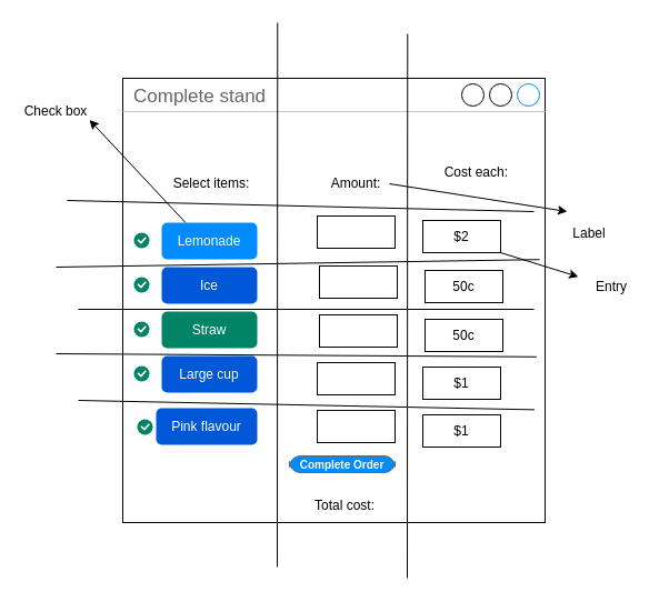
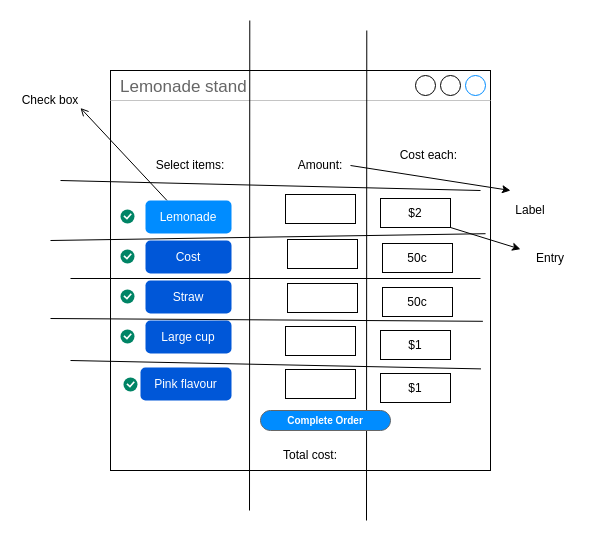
- <mxCell id="2" value="Complete stand" style="strokeWidth=1;shadow=0;dashed=0;align=center;html=1;shape=mxgraph.mockup.containers.window;align=left;verticalAlign=top;spacingLeft=8;strokeColor2=#008cff;strokeColor3=#c4c4c4;fontColor=#666666;mainText=;fontSize=17;labelBackgroundColor=none;whiteSpace=wrap;" parent="1" vertex="1"><mxGeometry x="110" y="70" width="380" height="400" as="geometry" /></mxCell>
+ <mxCell id="2" value="Lemonade stand" style="strokeWidth=1;shadow=0;dashed=0;align=center;html=1;shape=mxgraph.mockup.containers.window;align=left;verticalAlign=top;spacingLeft=8;strokeColor2=#008cff;strokeColor3=#c4c4c4;fontColor=#666666;mainText=;fontSize=17;labelBackgroundColor=none;whiteSpace=wrap;" parent="1" vertex="1"><mxGeometry x="110" y="70" width="380" height="400" as="geometry" /></mxCell>
- <mxCell id="4" style="edgeStyle=none;html=1;exitX=0.25;exitY=0;exitDx=0;exitDy=0;entryX=1;entryY=0.75;entryDx=0;entryDy=0;" parent="1" source="5" target="26" edge="1"><mxGeometry relative="1" as="geometry"><mxPoint x="50" y="100" as="targetPoint" /></mxGeometry></mxCell>
+ <mxCell id="4" style="edgeStyle=none;html=1;exitX=0.25;exitY=0;exitDx=0;exitDy=0;entryX=1;entryY=0.75;entryDx=0;entryDy=0;endArrow=open;" parent="1" source="5" target="26" edge="1"><mxGeometry relative="1" as="geometry"><mxPoint x="50" y="100" as="targetPoint" /></mxGeometry></mxCell>
- <mxCell id="7" value="Ice" style="rounded=1;fillColor=#0057D8;align=center;strokeColor=none;html=1;whiteSpace=wrap;fontColor=#ffffff;fontSize=12;sketch=0;" parent="1" vertex="1"><mxGeometry x="145" y="240" width="86" height="33" as="geometry" /></mxCell>
+ <mxCell id="7" value="Cost" style="rounded=1;fillColor=#0057D8;align=center;strokeColor=none;html=1;whiteSpace=wrap;fontColor=#ffffff;fontSize=12;sketch=0;" parent="1" vertex="1"><mxGeometry x="145" y="240" width="86" height="33" as="geometry" /></mxCell>
- <mxCell id="9" value="Straw" style="rounded=1;fillColor=#008465;align=center;strokeColor=none;html=1;whiteSpace=wrap;fontColor=#ffffff;fontSize=12;sketch=0;" parent="1" vertex="1"><mxGeometry x="145" y="280" width="86" height="33" as="geometry" /></mxCell>
+ <mxCell id="9" value="Straw" style="rounded=1;fillColor=#0057D8;align=center;strokeColor=none;html=1;whiteSpace=wrap;fontColor=#ffffff;fontSize=12;sketch=0;" parent="1" vertex="1"><mxGeometry x="145" y="280" width="86" height="33" as="geometry" /></mxCell>
- <mxCell id="40" value="Complete Order" style="strokeWidth=1;shadow=0;dashed=0;align=center;html=1;shape=mxgraph.mockup.buttons.button;strokeColor=#666666;fontColor=#ffffff;mainText=;buttonStyle=round;fontSize=10;fontStyle=1;fillColor=#008cff;whiteSpace=wrap;" parent="1" vertex="1"><mxGeometry x="260" y="410" width="95" height="15" as="geometry" /></mxCell>
+ <mxCell id="40" value="Complete Order" style="strokeWidth=1;shadow=0;dashed=0;align=center;html=1;shape=mxgraph.mockup.buttons.button;strokeColor=#666666;fontColor=#ffffff;mainText=;buttonStyle=round;fontSize=10;fontStyle=1;fillColor=#008cff;whiteSpace=wrap;" parent="1" vertex="1"><mxGeometry x="260" y="410" width="130" height="20" as="geometry" /></mxCell>
